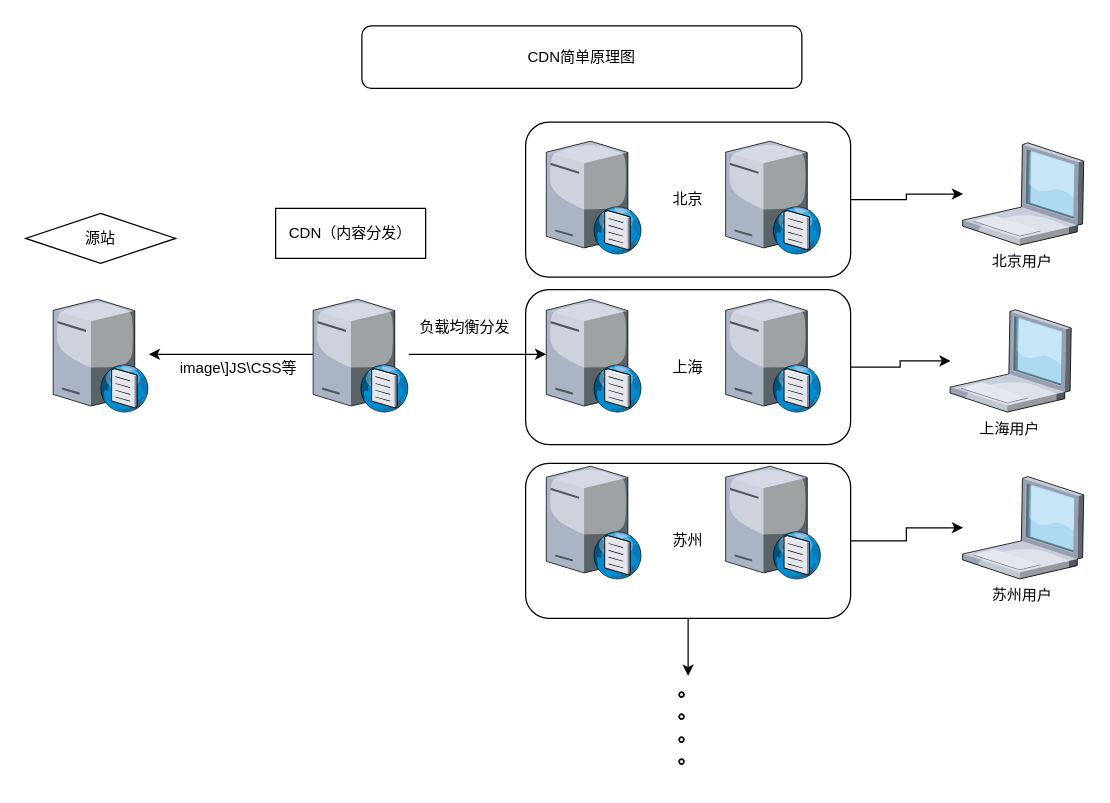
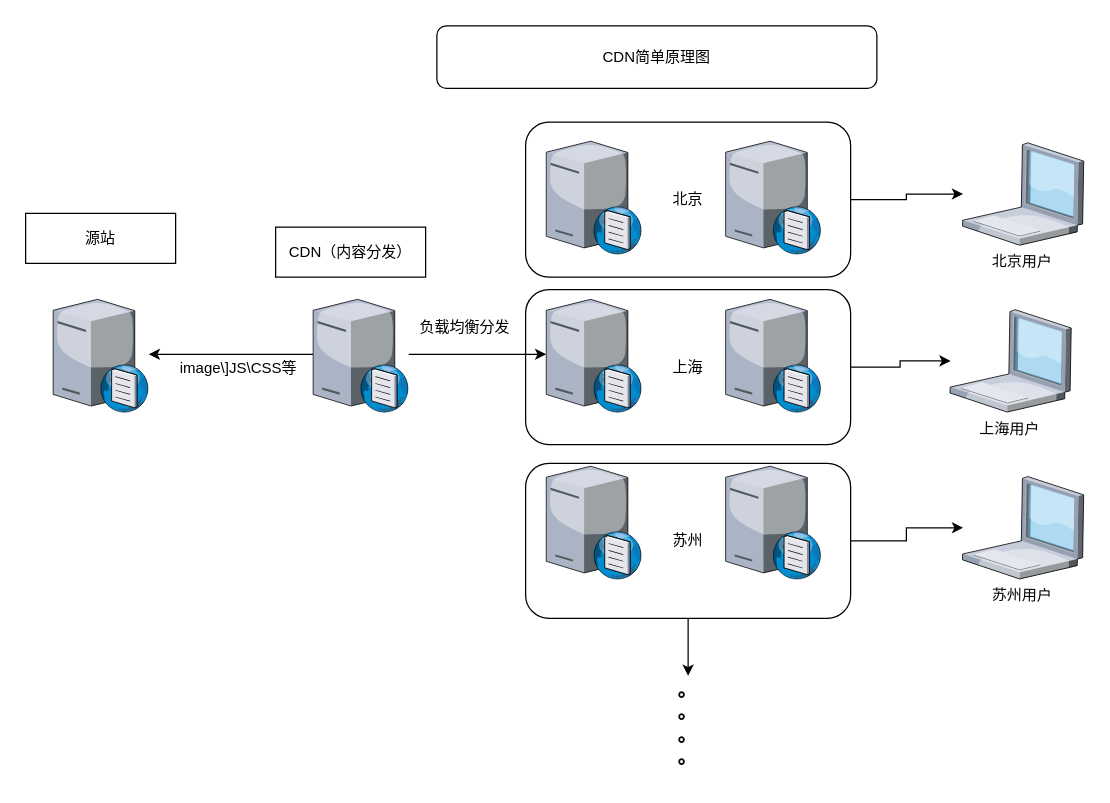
- <mxCell id="27" value="CDN简单原理图" style="rounded=1;whiteSpace=wrap;html=1;fillColor=none;gradientColor=none;" parent="1" vertex="1"><mxGeometry x="289" y="20" width="352" height="50" as="geometry" /></mxCell>
+ <mxCell id="27" value="CDN简单原理图" style="rounded=1;whiteSpace=wrap;html=1;fillColor=none;gradientColor=none;" parent="1" vertex="1"><mxGeometry x="349" y="20" width="352" height="50" as="geometry" /></mxCell>
- <mxCell id="10" value="CDN（内容分发）" style="rounded=0;whiteSpace=wrap;html=1;" parent="1" vertex="1"><mxGeometry x="220" y="166" width="120" height="40" as="geometry" /></mxCell>
+ <mxCell id="10" value="CDN（内容分发）" style="rounded=0;whiteSpace=wrap;html=1;" parent="1" vertex="1"><mxGeometry x="220" y="181" width="120" height="40" as="geometry" /></mxCell>
- <mxCell id="9" value="源站" style="rhombus;whiteSpace=wrap;html=1;" parent="1" vertex="1"><mxGeometry x="20" y="170" width="120" height="40" as="geometry" /></mxCell>
+ <mxCell id="9" value="源站" style="rounded=0;whiteSpace=wrap;html=1;" parent="1" vertex="1"><mxGeometry x="20" y="170" width="120" height="40" as="geometry" /></mxCell>
